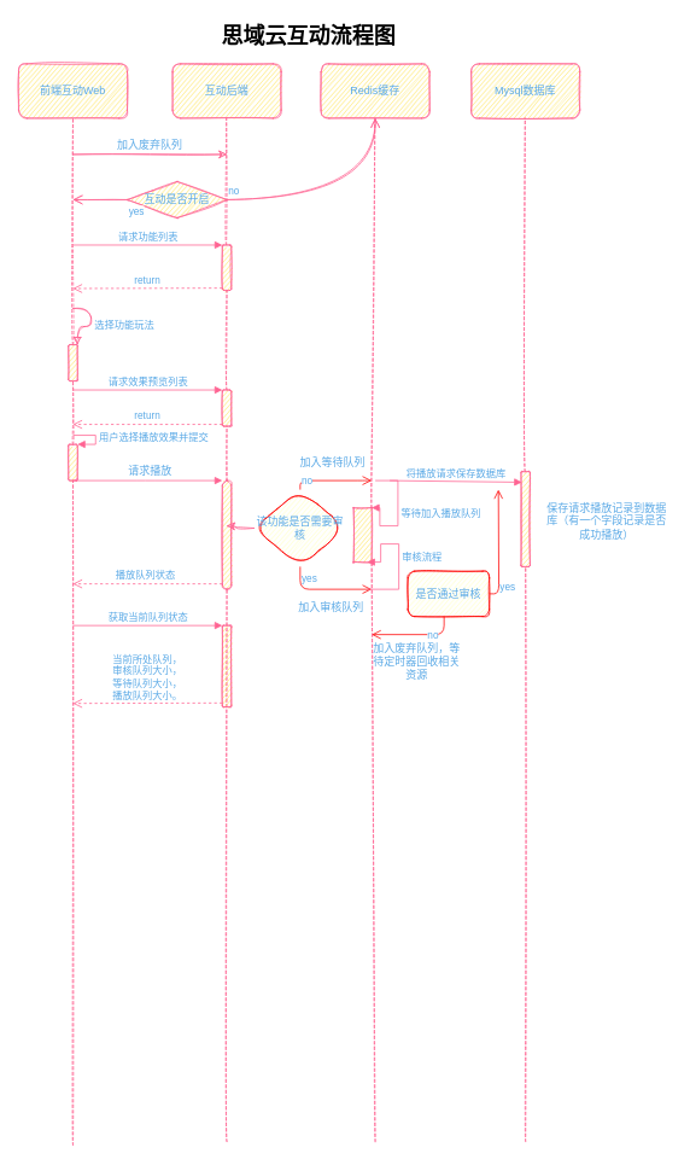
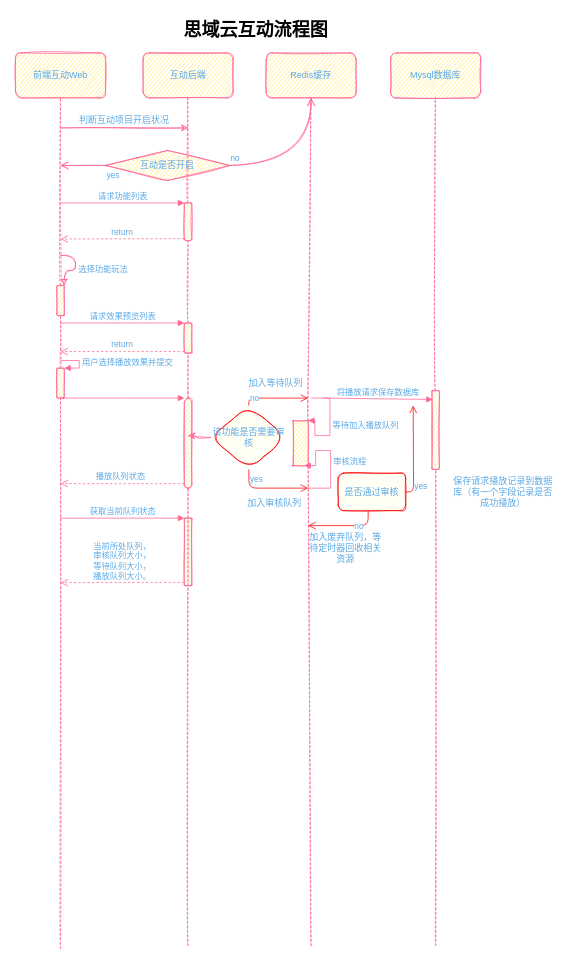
- <mxCell id="11" value="加入废弃队列" style="text;html=1;strokeColor=none;fillColor=none;align=center;verticalAlign=middle;whiteSpace=wrap;fontColor=#5AA9E6;sketch=1;rounded=1;" parent="1" vertex="1"><mxGeometry x="100" y="150" width="130" height="20" as="geometry" /></mxCell>
+ <mxCell id="11" value="判断互动项目开启状况" style="text;html=1;strokeColor=none;fillColor=none;align=center;verticalAlign=middle;whiteSpace=wrap;fontColor=#5AA9E6;sketch=1;rounded=1;" parent="1" vertex="1"><mxGeometry x="100" y="150" width="130" height="20" as="geometry" /></mxCell>
- <mxCell id="12" value="互动是否开启" style="rhombus;whiteSpace=wrap;html=1;fillColor=#FFE45E;strokeColor=#FF6392;fontColor=#5AA9E6;arcSize=0;sketch=1;rounded=1;" parent="1" vertex="1"><mxGeometry x="140" y="200" width="110" height="40" as="geometry" /></mxCell>
+ <mxCell id="12" value="互动是否开启" style="rhombus;whiteSpace=wrap;html=1;fillColor=#FFE45E;strokeColor=#FF6392;fontColor=#5AA9E6;arcSize=0;sketch=1;rounded=1;" parent="1" vertex="1"><mxGeometry x="140" y="200" width="165" height="40" as="geometry" /></mxCell>
- <mxCell id="33" value="请求播放" style="text;html=1;strokeColor=none;fillColor=none;align=center;verticalAlign=middle;whiteSpace=wrap;rounded=0;sketch=1;fontColor=#5AA9E6;" parent="1" vertex="1"><mxGeometry x="137.5" y="510" width="55" height="20" as="geometry" /></mxCell>
- <mxCell id="54" value="保存请求播放记录到数据库（有一个字段记录是否成功播放）" style="text;html=1;strokeColor=none;fillColor=none;align=center;verticalAlign=middle;whiteSpace=wrap;rounded=0;sketch=1;fontColor=#5AA9E6;" parent="1" vertex="1"><mxGeometry x="600" y="525" width="140" height="100" as="geometry" /></mxCell>
+ <mxCell id="54" value="保存请求播放记录到数据库（有一个字段记录是否成功播放）" style="text;html=1;strokeColor=none;fillColor=none;align=center;verticalAlign=middle;whiteSpace=wrap;rounded=0;sketch=1;fontColor=#5AA9E6;" parent="1" vertex="1"><mxGeometry x="600" y="605" width="140" height="100" as="geometry" /></mxCell>
